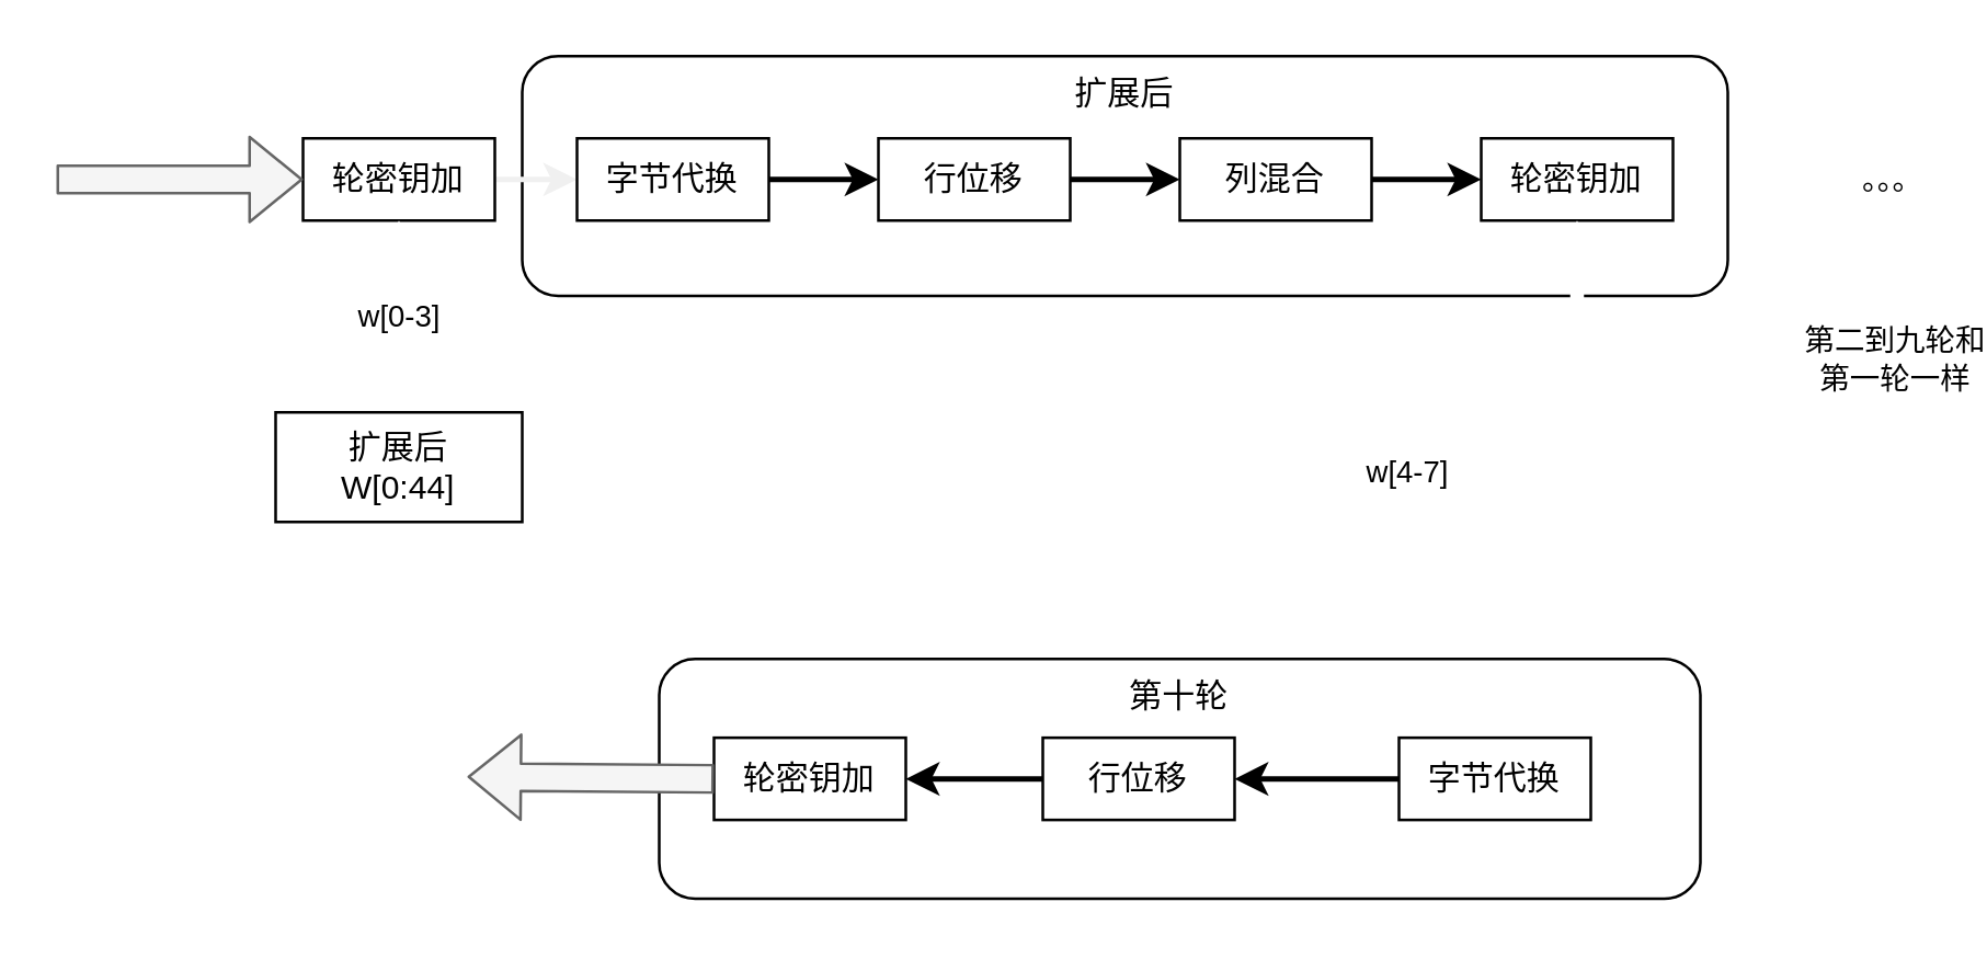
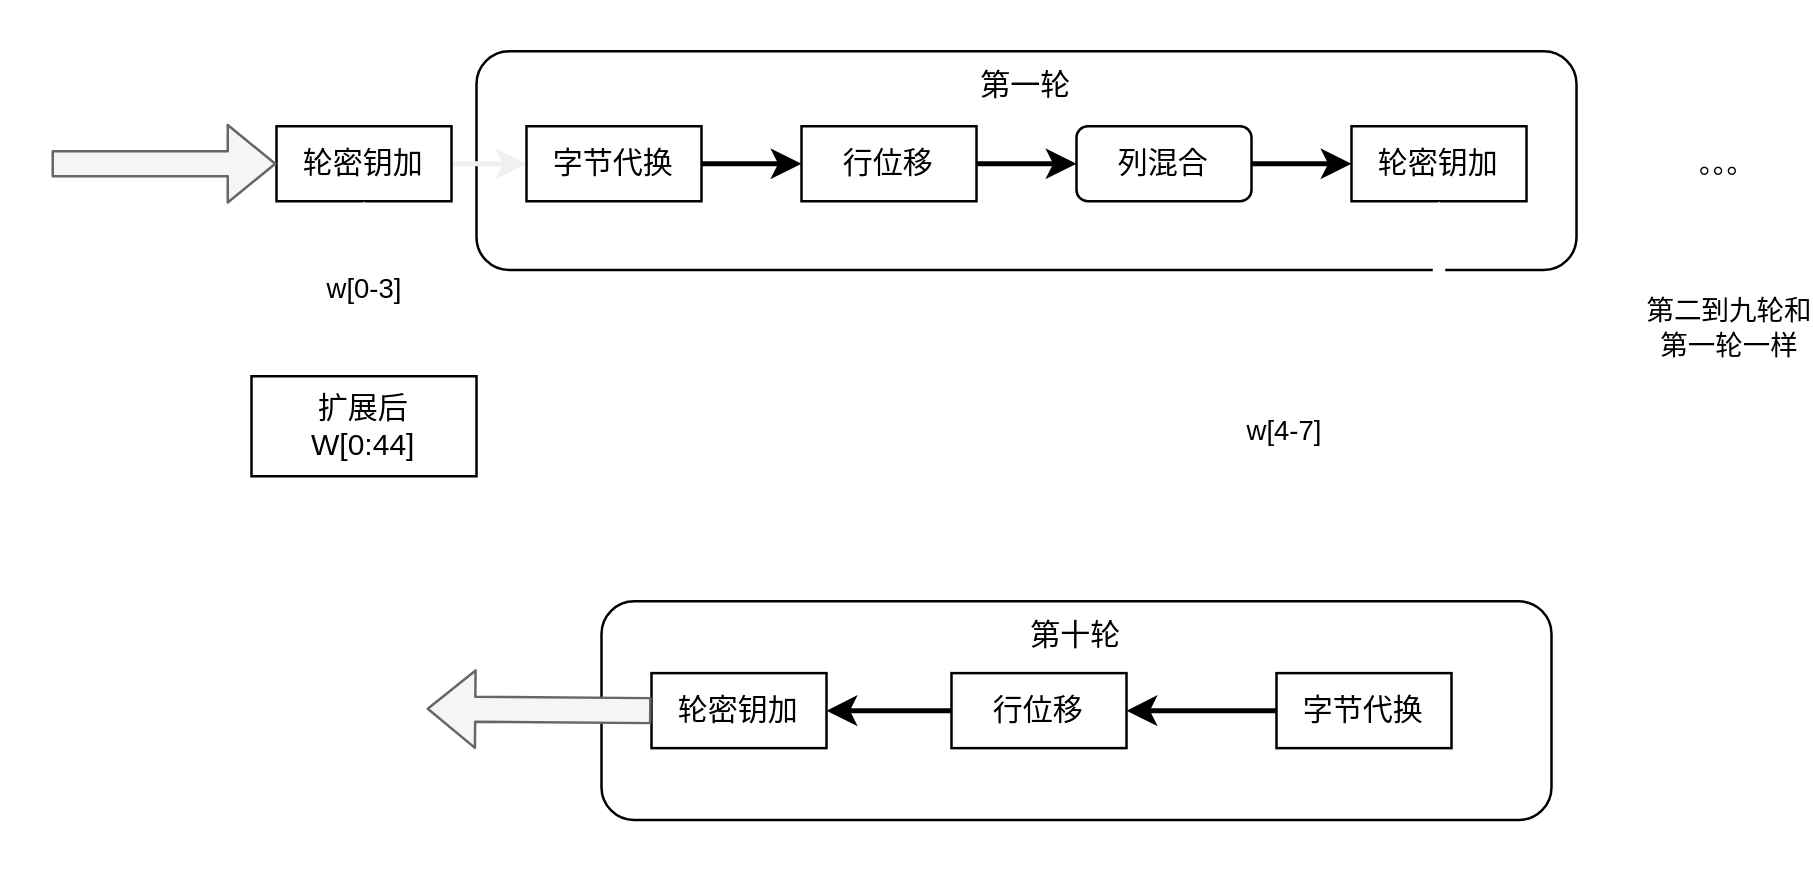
- <mxCell id="4" value="扩展后" style="rounded=1;whiteSpace=wrap;html=1;verticalAlign=top;" vertex="1" parent="1"><mxGeometry x="190" y="20" width="440" height="87.5" as="geometry" /></mxCell>
+ <mxCell id="4" value="第一轮" style="rounded=1;whiteSpace=wrap;html=1;verticalAlign=top;" vertex="1" parent="1"><mxGeometry x="190" y="20" width="440" height="87.5" as="geometry" /></mxCell>
- <mxCell id="12" value="列混合" style="rounded=0;whiteSpace=wrap;html=1;verticalAlign=middle;" vertex="1" parent="1"><mxGeometry x="430" y="50" width="70" height="30" as="geometry" /></mxCell>
+ <mxCell id="12" value="列混合" style="whiteSpace=wrap;html=1;verticalAlign=middle;rounded=1;" vertex="1" parent="1"><mxGeometry x="430" y="50" width="70" height="30" as="geometry" /></mxCell>
